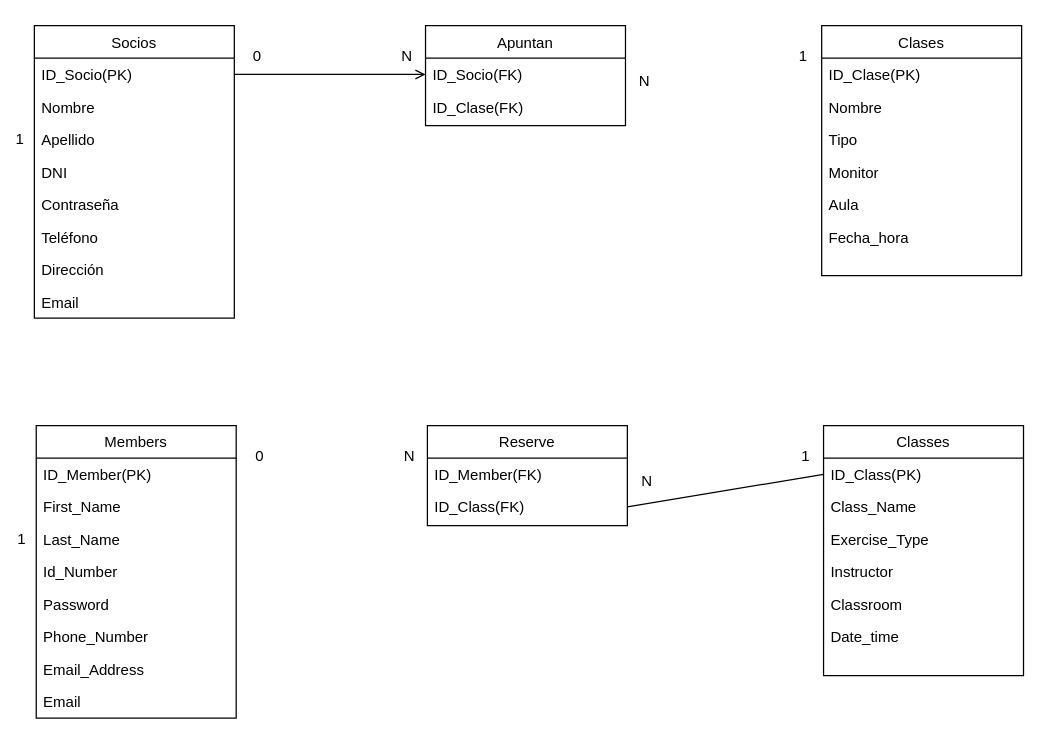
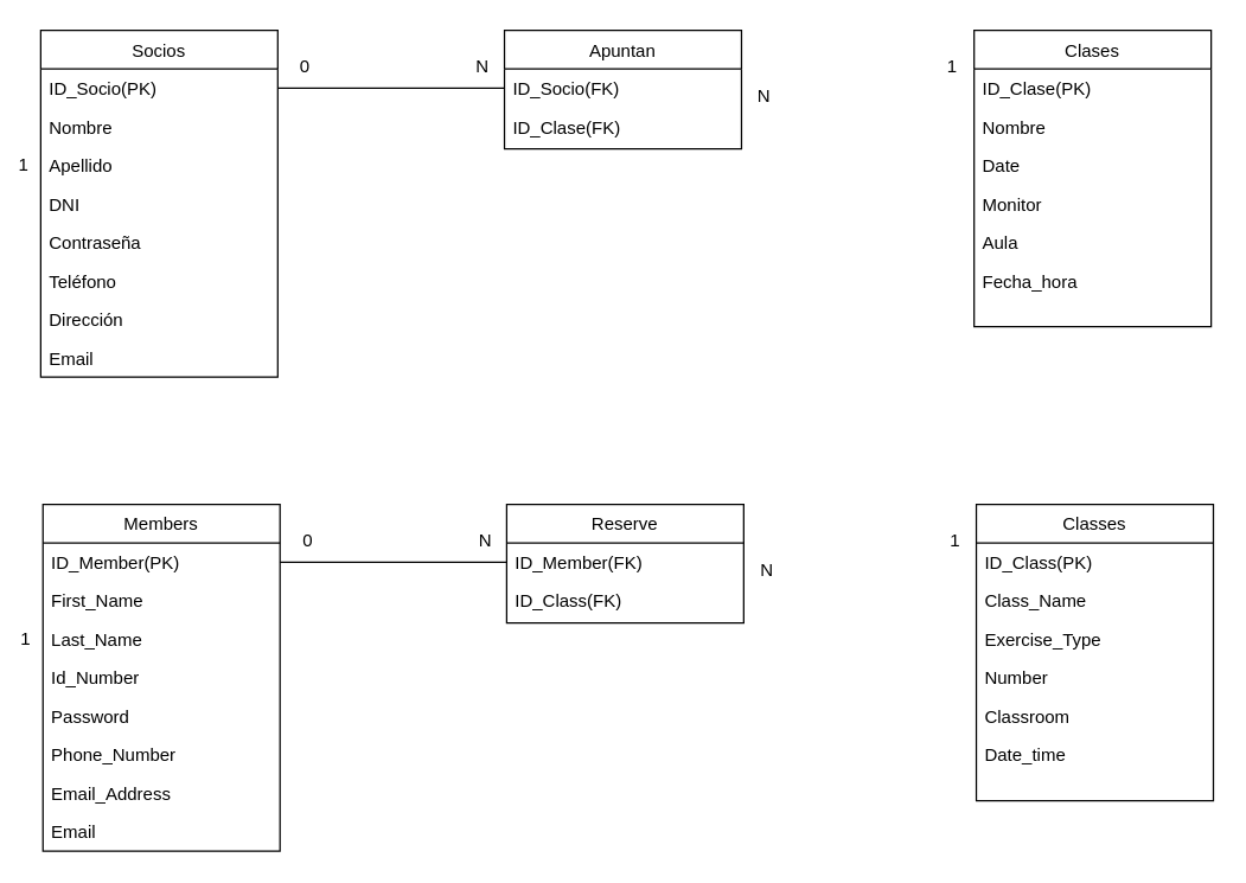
- <mxCell id="22" value="" style="endArrow=open;html=1;rounded=0;exitX=1;exitY=0.5;exitDx=0;exitDy=0;entryX=0;entryY=0.5;entryDx=0;entryDy=0;" parent="1" source="10" target="20" edge="1"><mxGeometry width="50" height="50" relative="1" as="geometry"><mxPoint x="410" y="220" as="sourcePoint" /><mxPoint x="460" y="170" as="targetPoint" /></mxGeometry></mxCell>
+ <mxCell id="22" value="" style="endArrow=none;html=1;rounded=0;exitX=1;exitY=0.5;exitDx=0;exitDy=0;entryX=0;entryY=0.5;entryDx=0;entryDy=0;" parent="1" source="10" target="20" edge="1"><mxGeometry width="50" height="50" relative="1" as="geometry"><mxPoint x="410" y="220" as="sourcePoint" /><mxPoint x="460" y="170" as="targetPoint" /></mxGeometry></mxCell>
- <mxCell id="5" value="Tipo" style="text;align=left;verticalAlign=top;spacingLeft=4;spacingRight=4;overflow=hidden;rotatable=0;points=[[0,0.5],[1,0.5]];portConstraint=eastwest;rounded=0;shadow=0;html=0;" parent="2" vertex="1"><mxGeometry y="78" width="160" height="26" as="geometry" /></mxCell>
+ <mxCell id="5" value="Date" style="text;align=left;verticalAlign=top;spacingLeft=4;spacingRight=4;overflow=hidden;rotatable=0;points=[[0,0.5],[1,0.5]];portConstraint=eastwest;rounded=0;shadow=0;html=0;" parent="2" vertex="1"><mxGeometry y="78" width="160" height="26" as="geometry" /></mxCell>
+ <mxCell id="47" value="" style="endArrow=none;html=1;rounded=0;exitX=1;exitY=0.5;exitDx=0;exitDy=0;entryX=0;entryY=0.5;entryDx=0;entryDy=0;" parent="1" source="35" target="45" edge="1"><mxGeometry width="50" height="50" relative="1" as="geometry"><mxPoint x="411.5" y="540" as="sourcePoint" /><mxPoint x="461.5" y="490" as="targetPoint" /></mxGeometry></mxCell>
- <mxCell id="48" value="" style="endArrow=none;html=1;rounded=0;exitX=1;exitY=0.5;exitDx=0;exitDy=0;entryX=0;entryY=0.5;entryDx=0;entryDy=0;" parent="1" source="46" target="28" edge="1"><mxGeometry width="50" height="50" relative="1" as="geometry"><mxPoint x="411.5" y="540" as="sourcePoint" /><mxPoint x="461.5" y="490" as="targetPoint" /></mxGeometry></mxCell>
- <mxCell id="31" value="Instructor&#10;" style="text;align=left;verticalAlign=top;spacingLeft=4;spacingRight=4;overflow=hidden;rotatable=0;points=[[0,0.5],[1,0.5]];portConstraint=eastwest;rounded=0;shadow=0;html=0;" parent="27" vertex="1"><mxGeometry y="104" width="160" height="26" as="geometry" /></mxCell>
+ <mxCell id="31" value="Number&#10;" style="text;align=left;verticalAlign=top;spacingLeft=4;spacingRight=4;overflow=hidden;rotatable=0;points=[[0,0.5],[1,0.5]];portConstraint=eastwest;rounded=0;shadow=0;html=0;" parent="27" vertex="1"><mxGeometry y="104" width="160" height="26" as="geometry" /></mxCell>
